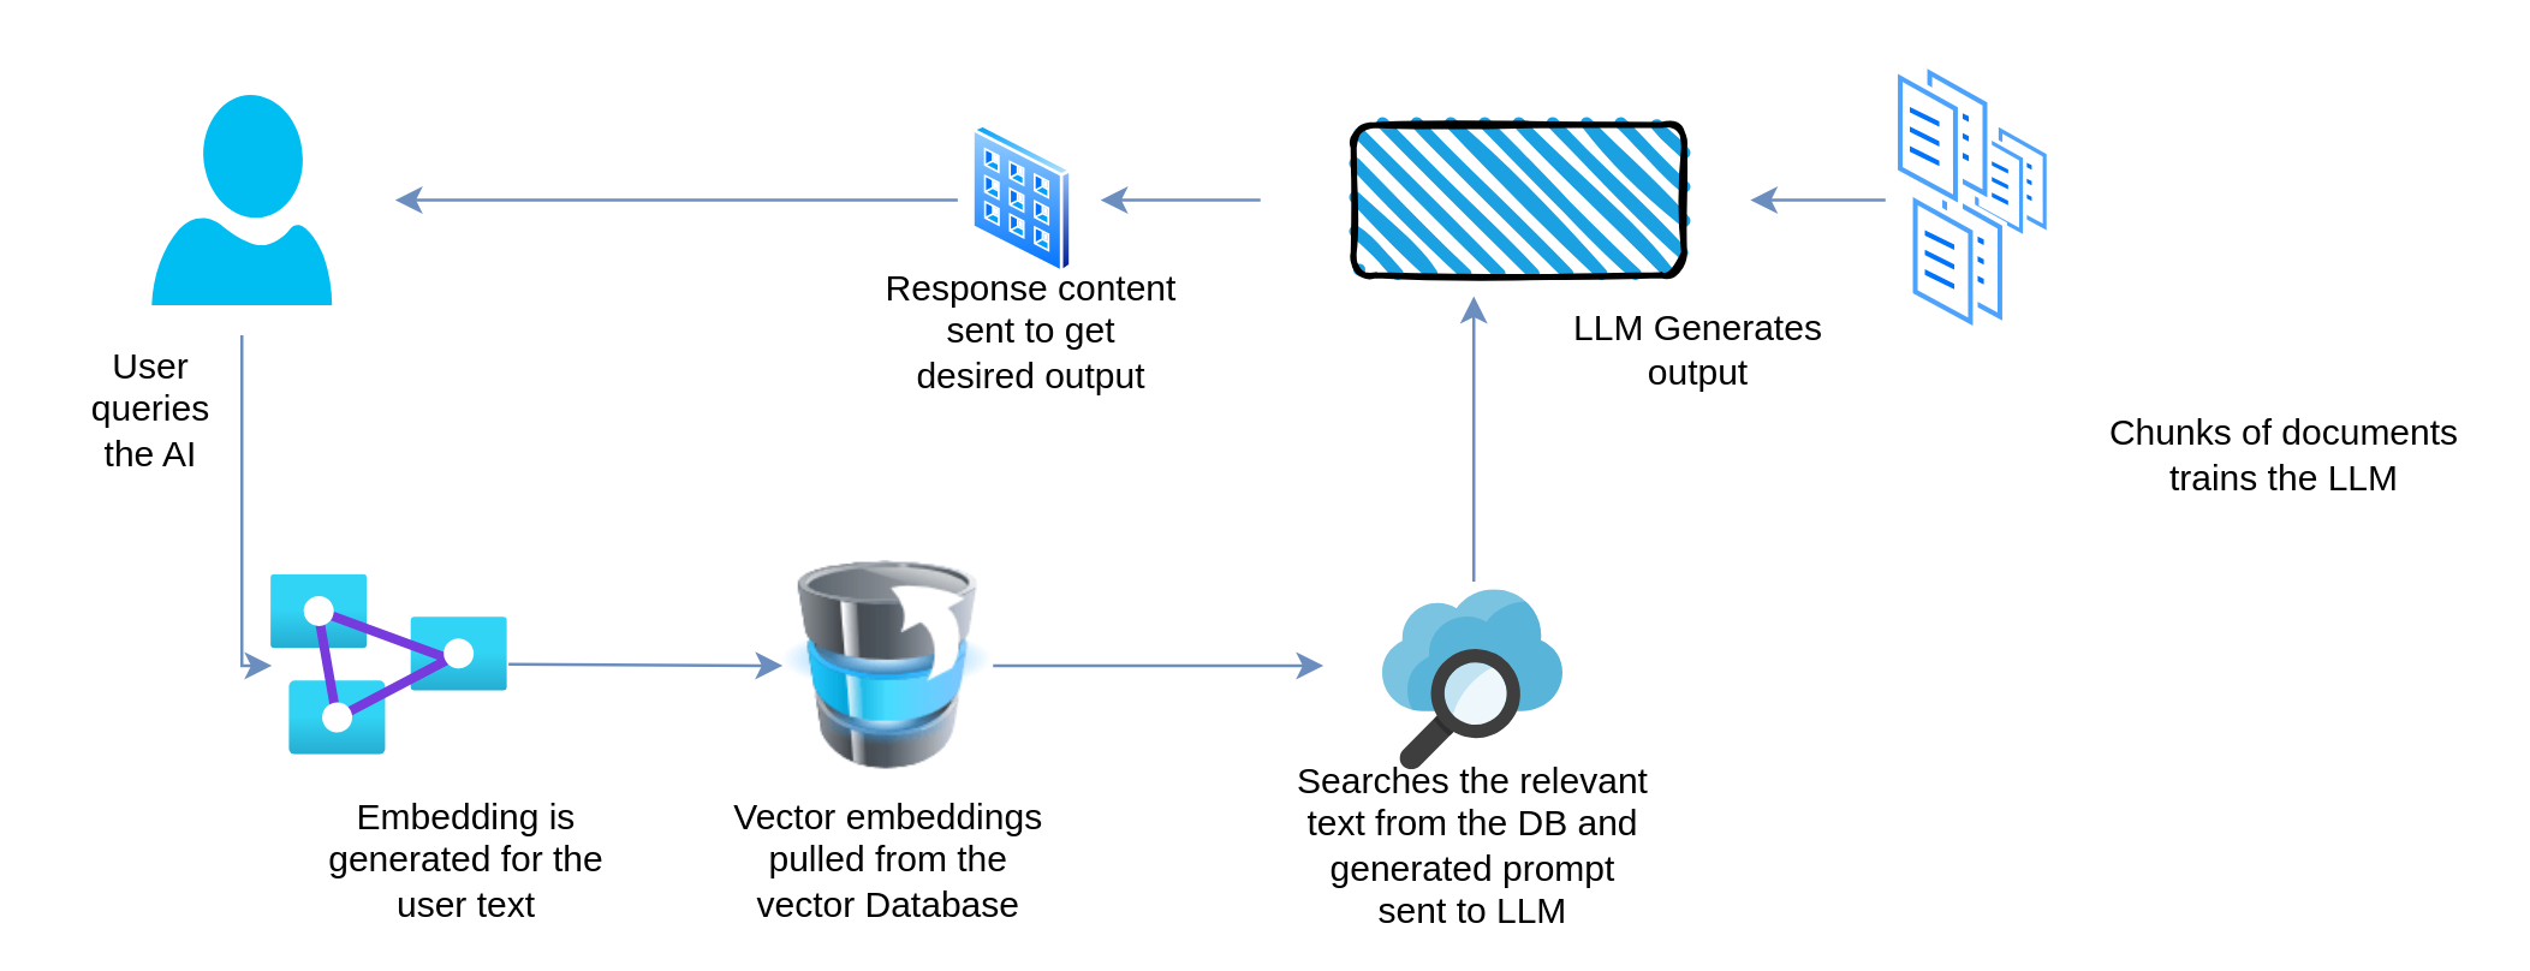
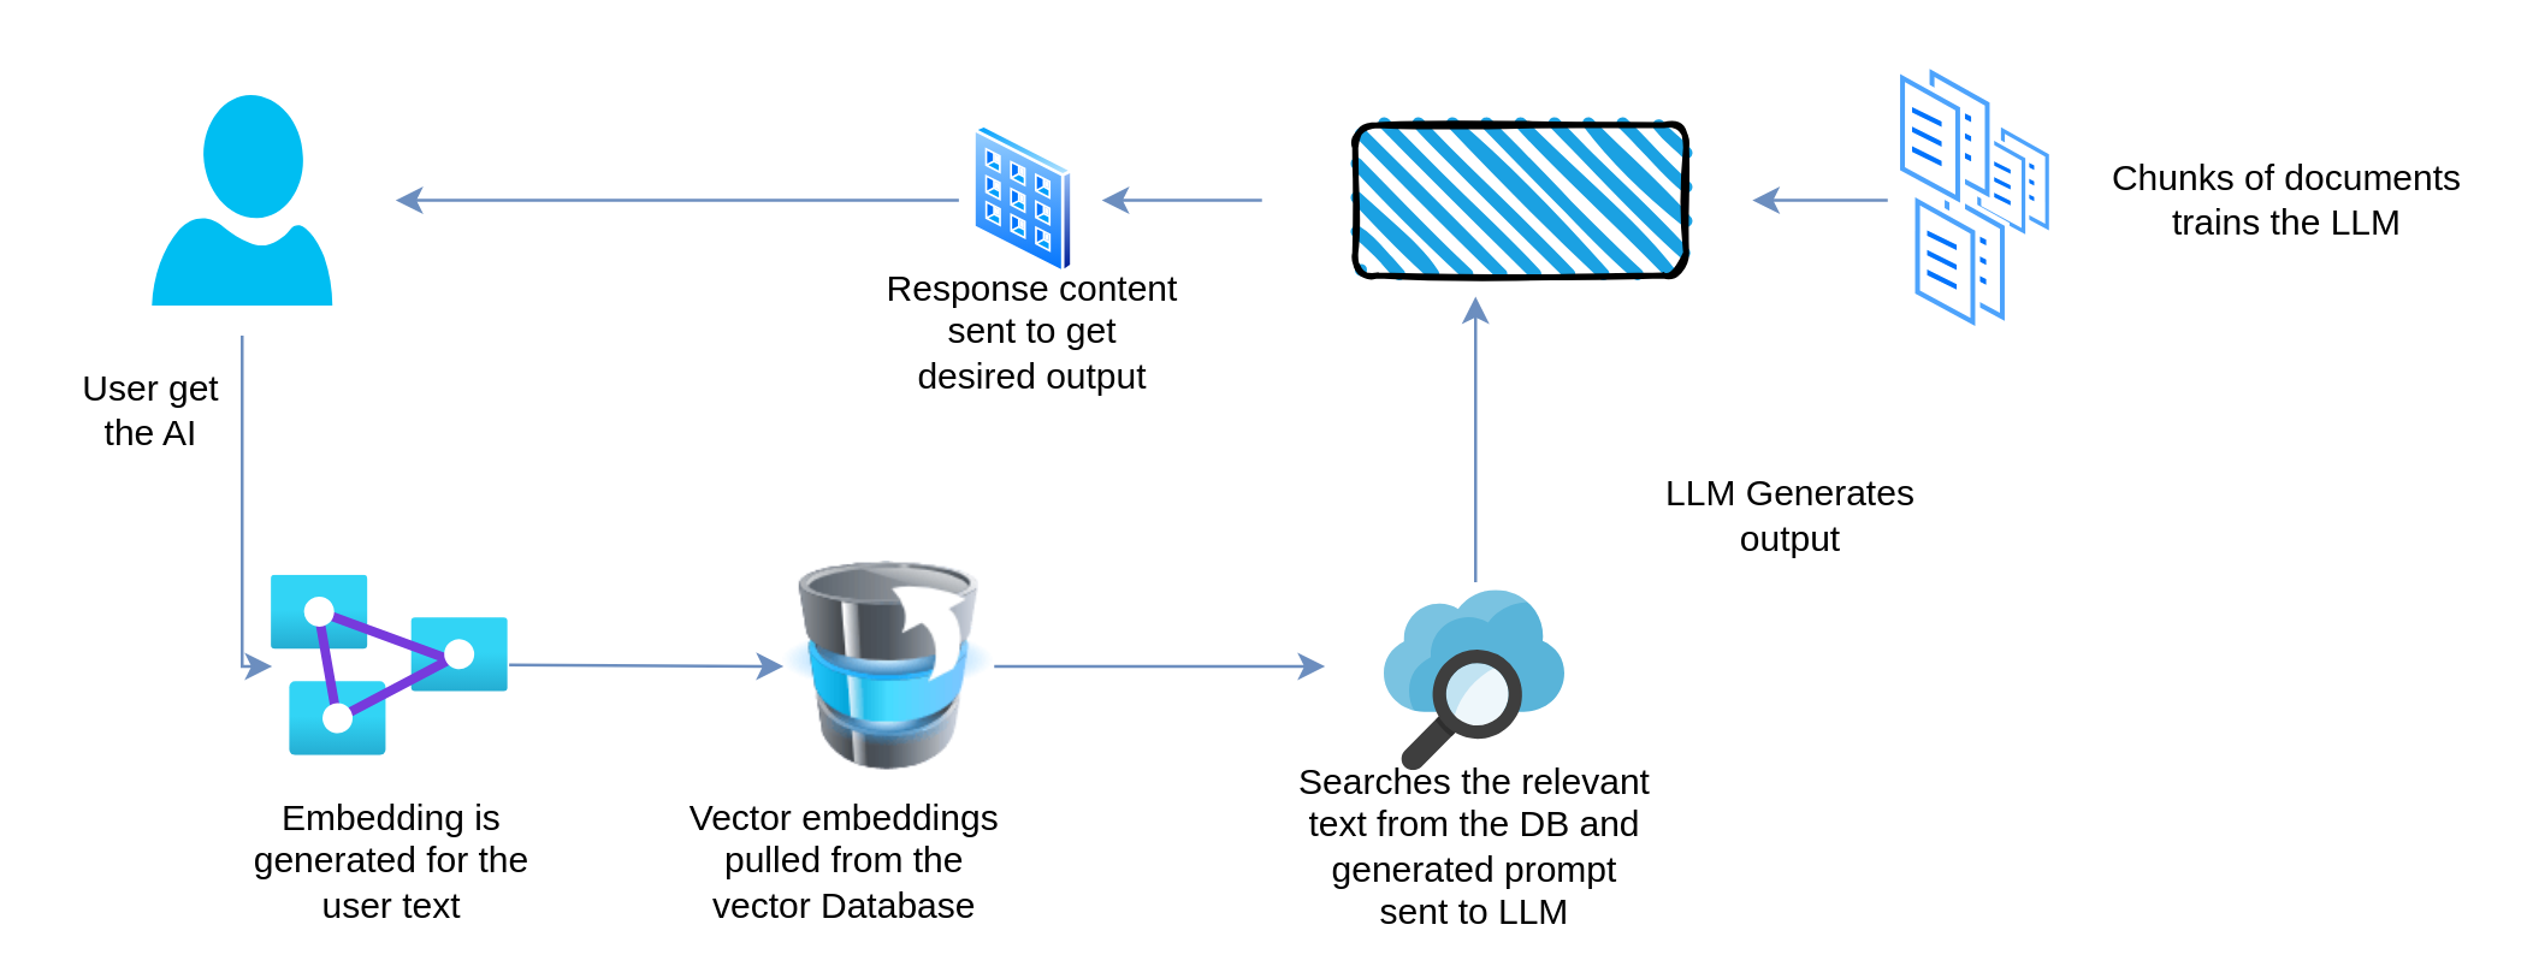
- <mxCell id="22" value="LLM Generates output" style="text;html=1;strokeColor=none;fillColor=none;align=center;verticalAlign=middle;whiteSpace=wrap;rounded=0;" vertex="1" parent="1"><mxGeometry x="520" y="101" width="90" height="30" as="geometry" /></mxCell>
+ <mxCell id="22" value="LLM Generates output" style="text;html=1;strokeColor=none;fillColor=none;align=center;verticalAlign=middle;whiteSpace=wrap;rounded=0;" vertex="1" parent="1"><mxGeometry x="550" y="156" width="90" height="30" as="geometry" /></mxCell>
- <mxCell id="16" value="User queries the AI" style="text;html=1;strokeColor=none;fillColor=none;align=center;verticalAlign=middle;whiteSpace=wrap;rounded=0;" vertex="1" parent="1"><mxGeometry x="20" y="121" width="60" height="30" as="geometry" /></mxCell>
+ <mxCell id="16" value="User get the AI" style="text;html=1;strokeColor=none;fillColor=none;align=center;verticalAlign=middle;whiteSpace=wrap;rounded=0;" vertex="1" parent="1"><mxGeometry x="20" y="121" width="60" height="30" as="geometry" /></mxCell>
- <mxCell id="23" value="Chunks of documents trains the LLM&lt;br&gt;" style="text;html=1;strokeColor=none;fillColor=none;align=center;verticalAlign=middle;whiteSpace=wrap;rounded=0;" vertex="1" parent="1"><mxGeometry x="700" y="138" width="120" height="26" as="geometry" /></mxCell>
+ <mxCell id="23" value="Chunks of documents trains the LLM&lt;br&gt;" style="text;html=1;strokeColor=none;fillColor=none;align=center;verticalAlign=middle;whiteSpace=wrap;rounded=0;" vertex="1" parent="1"><mxGeometry x="700" y="53" width="120" height="26" as="geometry" /></mxCell>
- <mxCell id="17" value="Embedding is generated for the user text" style="text;html=1;strokeColor=none;fillColor=none;align=center;verticalAlign=middle;whiteSpace=wrap;rounded=0;" vertex="1" parent="1"><mxGeometry x="105" y="271" width="100" height="30" as="geometry" /></mxCell>
+ <mxCell id="17" value="Embedding is generated for the user text" style="text;html=1;strokeColor=none;fillColor=none;align=center;verticalAlign=middle;whiteSpace=wrap;rounded=0;" vertex="1" parent="1"><mxGeometry x="80" y="271" width="100" height="30" as="geometry" /></mxCell>
- <mxCell id="18" value="Vector embeddings pulled from the vector Database" style="text;html=1;strokeColor=none;fillColor=none;align=center;verticalAlign=middle;whiteSpace=wrap;rounded=0;" vertex="1" parent="1"><mxGeometry x="243" y="271" width="105" height="30" as="geometry" /></mxCell>
+ <mxCell id="18" value="Vector embeddings pulled from the vector Database" style="text;html=1;strokeColor=none;fillColor=none;align=center;verticalAlign=middle;whiteSpace=wrap;rounded=0;" vertex="1" parent="1"><mxGeometry x="228" y="271" width="105" height="30" as="geometry" /></mxCell>
